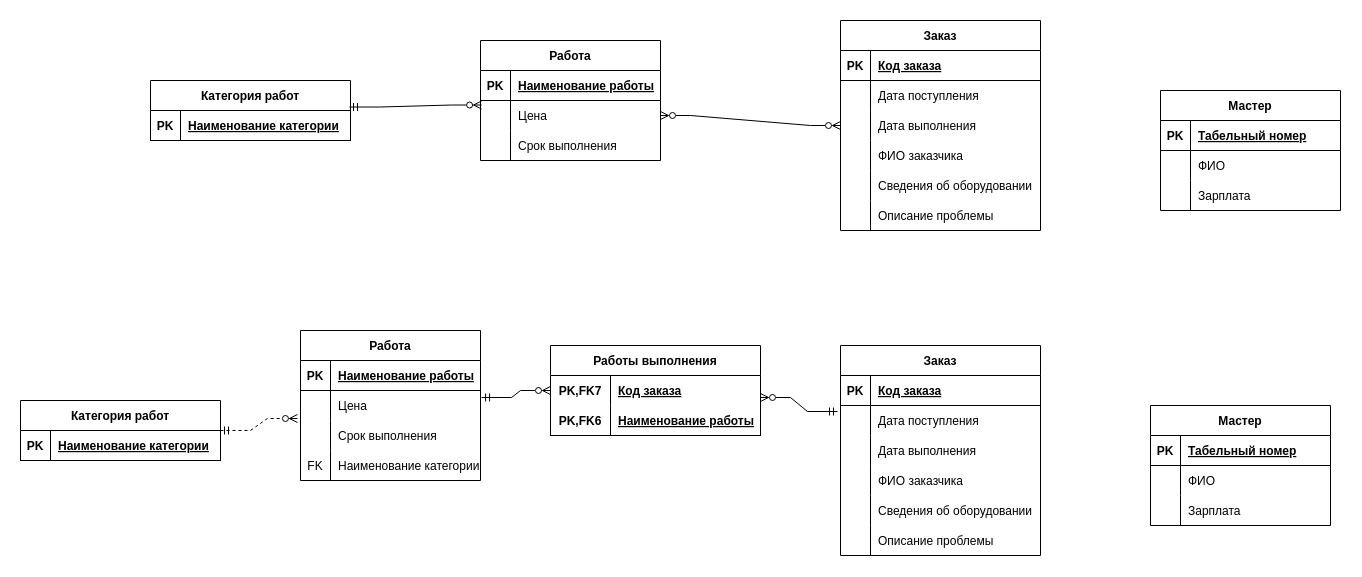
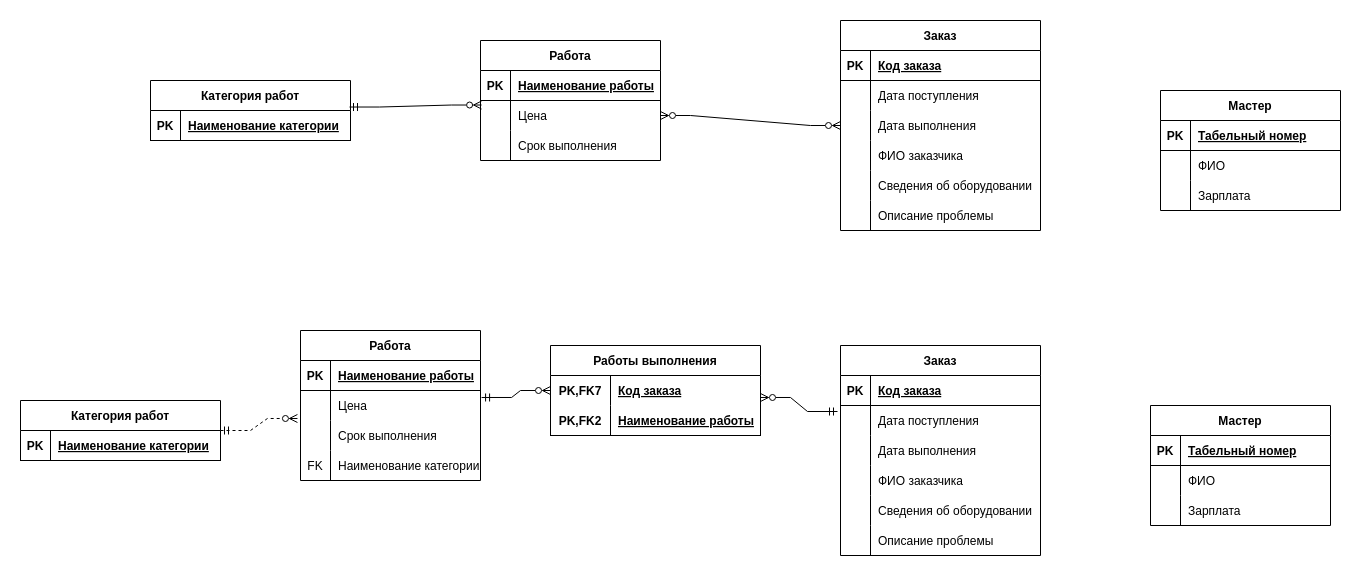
- <mxCell id="71" value="PK,FK6" style="shape=partialRectangle;connectable=0;fillColor=none;top=0;left=0;bottom=0;right=0;fontStyle=1;overflow=hidden;" vertex="1" parent="70"><mxGeometry width="60" height="30" as="geometry"><mxRectangle width="60" height="30" as="alternateBounds" /></mxGeometry></mxCell>
+ <mxCell id="71" value="PK,FK2" style="shape=partialRectangle;connectable=0;fillColor=none;top=0;left=0;bottom=0;right=0;fontStyle=1;overflow=hidden;" vertex="1" parent="70"><mxGeometry width="60" height="30" as="geometry"><mxRectangle width="60" height="30" as="alternateBounds" /></mxGeometry></mxCell>
